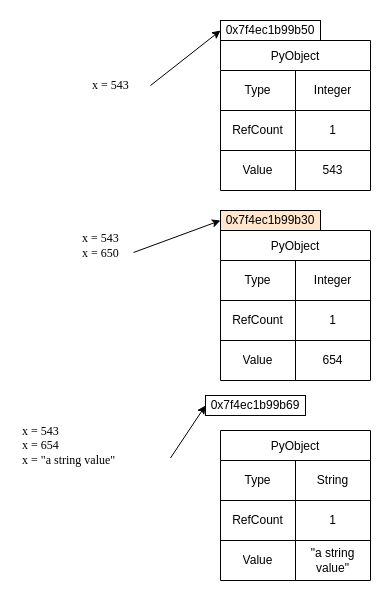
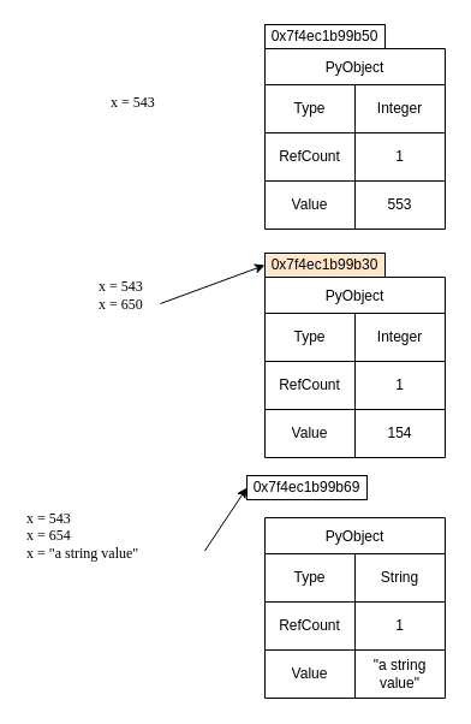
- <mxCell id="32" style="rounded=0;orthogonalLoop=1;jettySize=auto;html=1;exitX=1;exitY=0.5;exitDx=0;exitDy=0;entryX=0;entryY=0.5;entryDx=0;entryDy=0;" edge="1" parent="1" source="33" target="34"><mxGeometry relative="1" as="geometry" /></mxCell>
- <mxCell id="11" value="543" style="shape=partialRectangle;html=1;whiteSpace=wrap;connectable=0;strokeColor=inherit;overflow=hidden;fillColor=none;top=0;left=0;bottom=0;right=0;pointerEvents=1;" vertex="1" parent="9"><mxGeometry x="75" width="75" height="40" as="geometry"><mxRectangle width="75" height="40" as="alternateBounds" /></mxGeometry></mxCell>
+ <mxCell id="11" value="553" style="shape=partialRectangle;html=1;whiteSpace=wrap;connectable=0;strokeColor=inherit;overflow=hidden;fillColor=none;top=0;left=0;bottom=0;right=0;pointerEvents=1;" vertex="1" parent="9"><mxGeometry x="75" width="75" height="40" as="geometry"><mxRectangle width="75" height="40" as="alternateBounds" /></mxGeometry></mxCell>
- <mxCell id="21" value="654" style="shape=partialRectangle;html=1;whiteSpace=wrap;connectable=0;strokeColor=inherit;overflow=hidden;fillColor=none;top=0;left=0;bottom=0;right=0;pointerEvents=1;" vertex="1" parent="19"><mxGeometry x="75" width="75" height="40" as="geometry"><mxRectangle width="75" height="40" as="alternateBounds" /></mxGeometry></mxCell>
+ <mxCell id="21" value="154" style="shape=partialRectangle;html=1;whiteSpace=wrap;connectable=0;strokeColor=inherit;overflow=hidden;fillColor=none;top=0;left=0;bottom=0;right=0;pointerEvents=1;" vertex="1" parent="19"><mxGeometry x="75" width="75" height="40" as="geometry"><mxRectangle width="75" height="40" as="alternateBounds" /></mxGeometry></mxCell>
